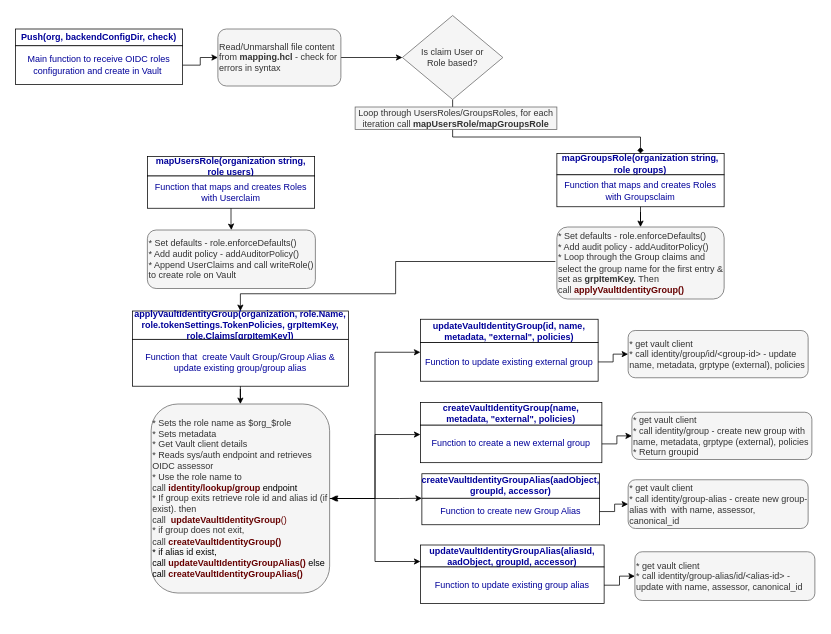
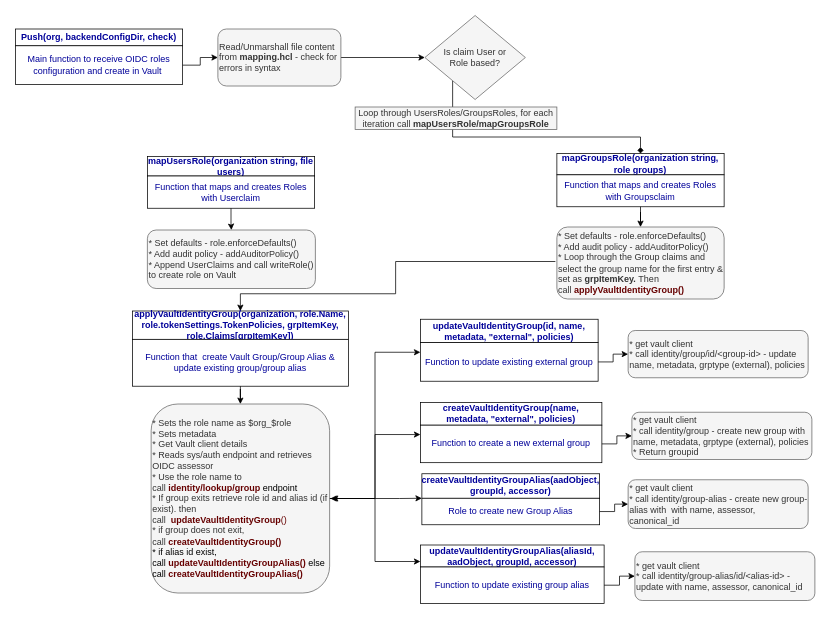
- <mxCell id="6" value="Is claim User or &lt;br&gt;Role based?" style="rhombus;whiteSpace=wrap;html=1;fontColor=#333333;fillColor=#f5f5f5;strokeColor=#666666;" parent="1" vertex="1"><mxGeometry x="536" y="20" width="134" height="112" as="geometry" /></mxCell>
+ <mxCell id="6" value="Is claim User or &lt;br&gt;Role based?" style="rhombus;whiteSpace=wrap;html=1;fontColor=#333333;fillColor=#f5f5f5;strokeColor=#666666;" parent="1" vertex="1"><mxGeometry x="566" y="20" width="134" height="112" as="geometry" /></mxCell>
- <mxCell id="8" value="&lt;b&gt;mapUsersRole(organization string, role users)&lt;/b&gt;" style="rounded=0;whiteSpace=wrap;html=1;fontColor=#000099;" parent="7" vertex="1"><mxGeometry width="223" height="26" as="geometry" /></mxCell>
+ <mxCell id="8" value="&lt;b&gt;mapUsersRole(organization string, file users)&lt;/b&gt;" style="rounded=0;whiteSpace=wrap;html=1;fontColor=#000099;" parent="7" vertex="1"><mxGeometry width="223" height="26" as="geometry" /></mxCell>
- <mxCell id="37" value="Function to create new Group Alias" style="rounded=0;whiteSpace=wrap;html=1;fontColor=#000099;" parent="35" vertex="1"><mxGeometry y="25.7" width="237" height="35.3" as="geometry" /></mxCell>
+ <mxCell id="37" value="Role to create new Group Alias" style="rounded=0;whiteSpace=wrap;html=1;fontColor=#000099;" parent="35" vertex="1"><mxGeometry y="25.7" width="237" height="35.3" as="geometry" /></mxCell>
